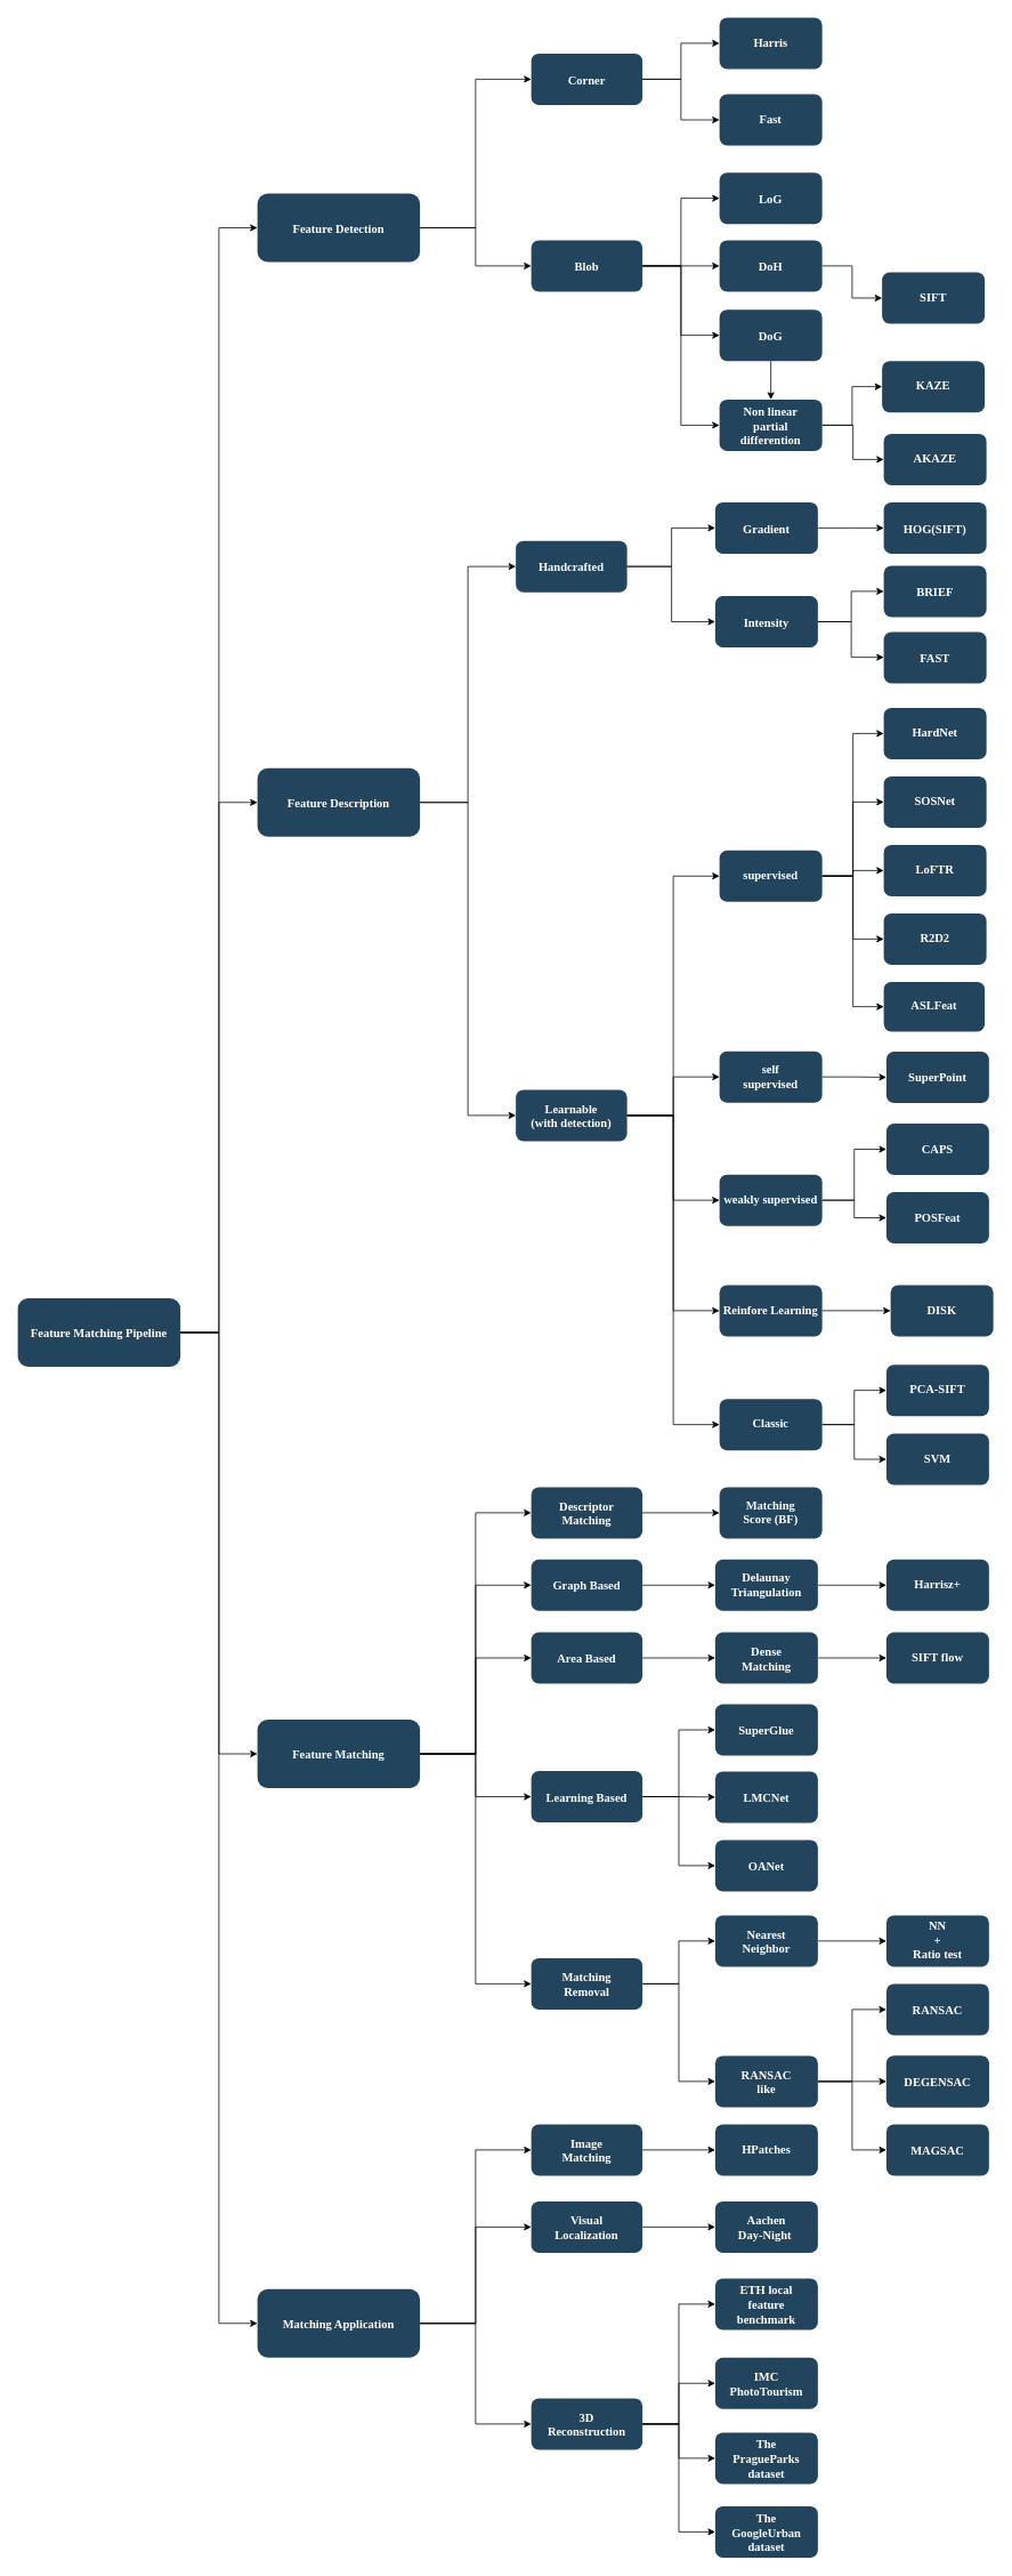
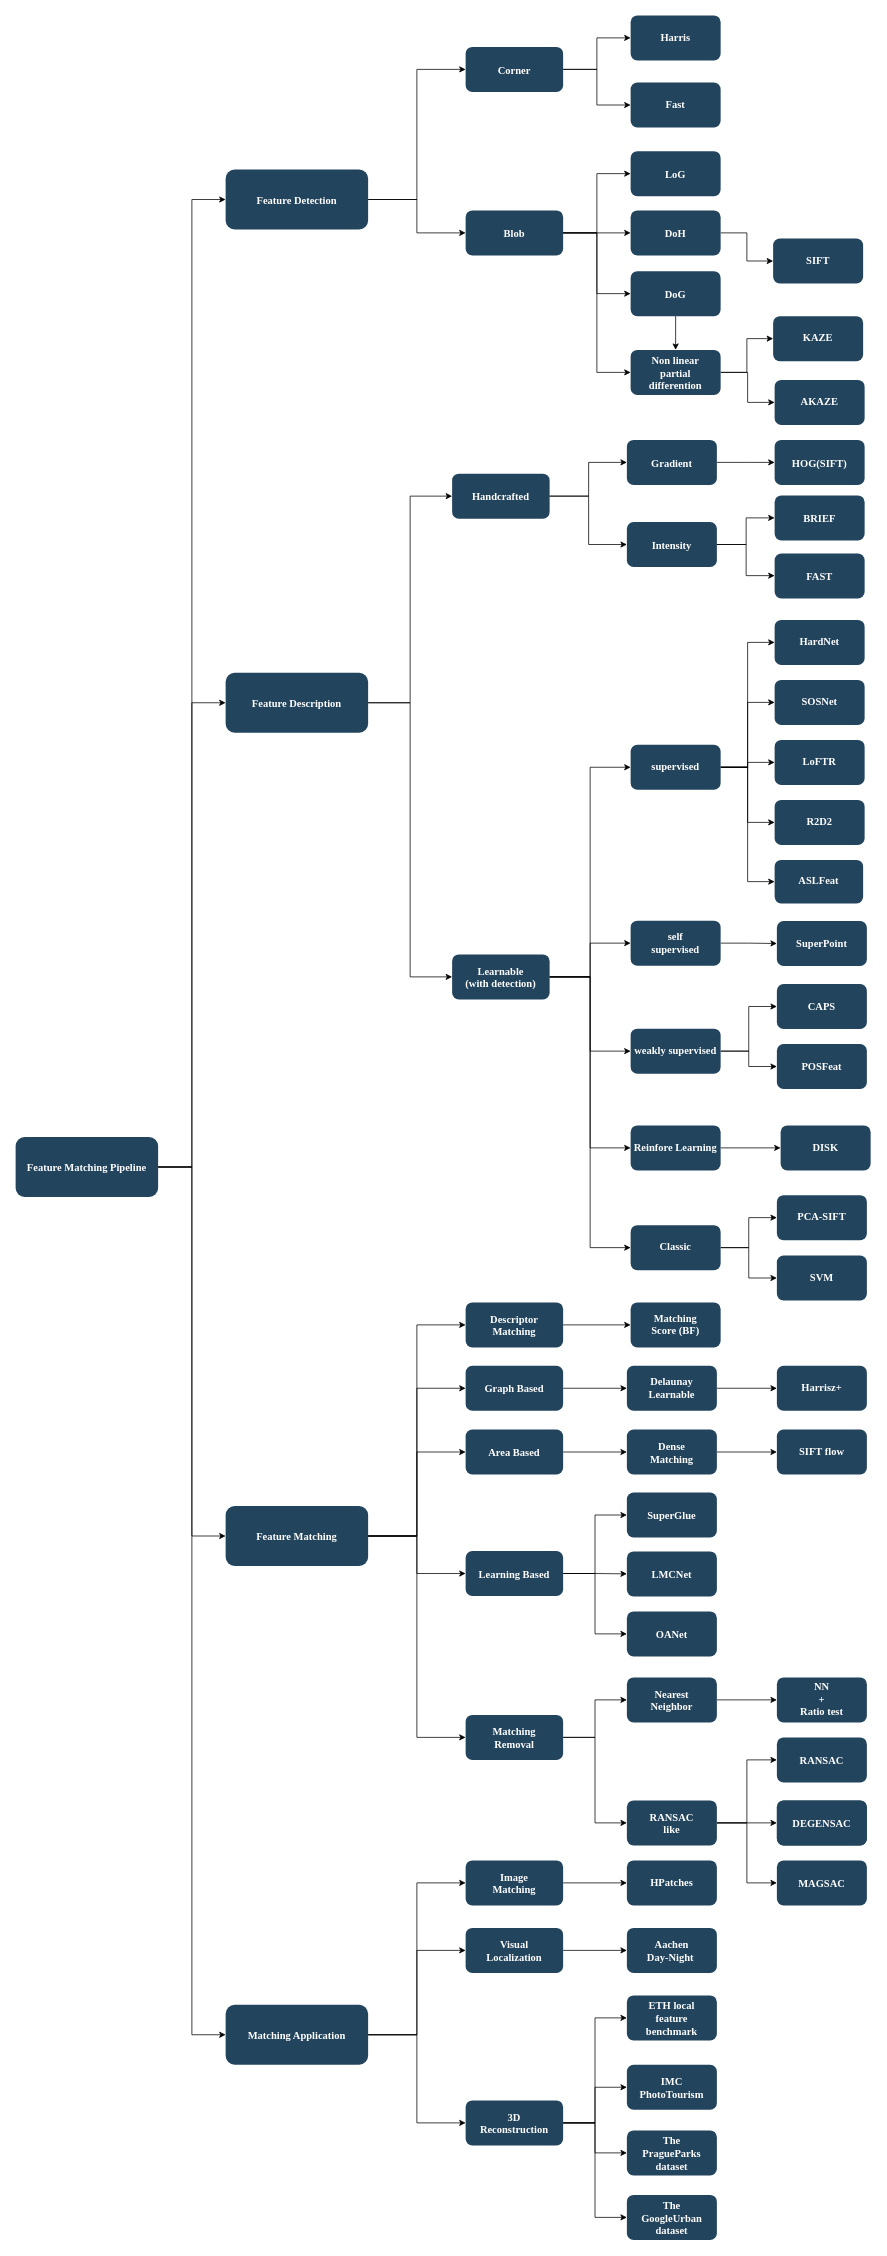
- <mxCell id="87" value="Delaunay&lt;br&gt;Triangulation" style="whiteSpace=wrap;html=1;fontSize=14;fontFamily=Tahoma;fillColor=#23445D;strokeColor=none;fontColor=#FFFFFF;rounded=1;gradientColor=none;fontStyle=1;" vertex="1" parent="1"><mxGeometry x="835" y="1820.5" width="120" height="60" as="geometry" /></mxCell>
+ <mxCell id="87" value="Delaunay&lt;br&gt;Learnable" style="whiteSpace=wrap;html=1;fontSize=14;fontFamily=Tahoma;fillColor=#23445D;strokeColor=none;fontColor=#FFFFFF;rounded=1;gradientColor=none;fontStyle=1;" vertex="1" parent="1"><mxGeometry x="835" y="1820.5" width="120" height="60" as="geometry" /></mxCell>
